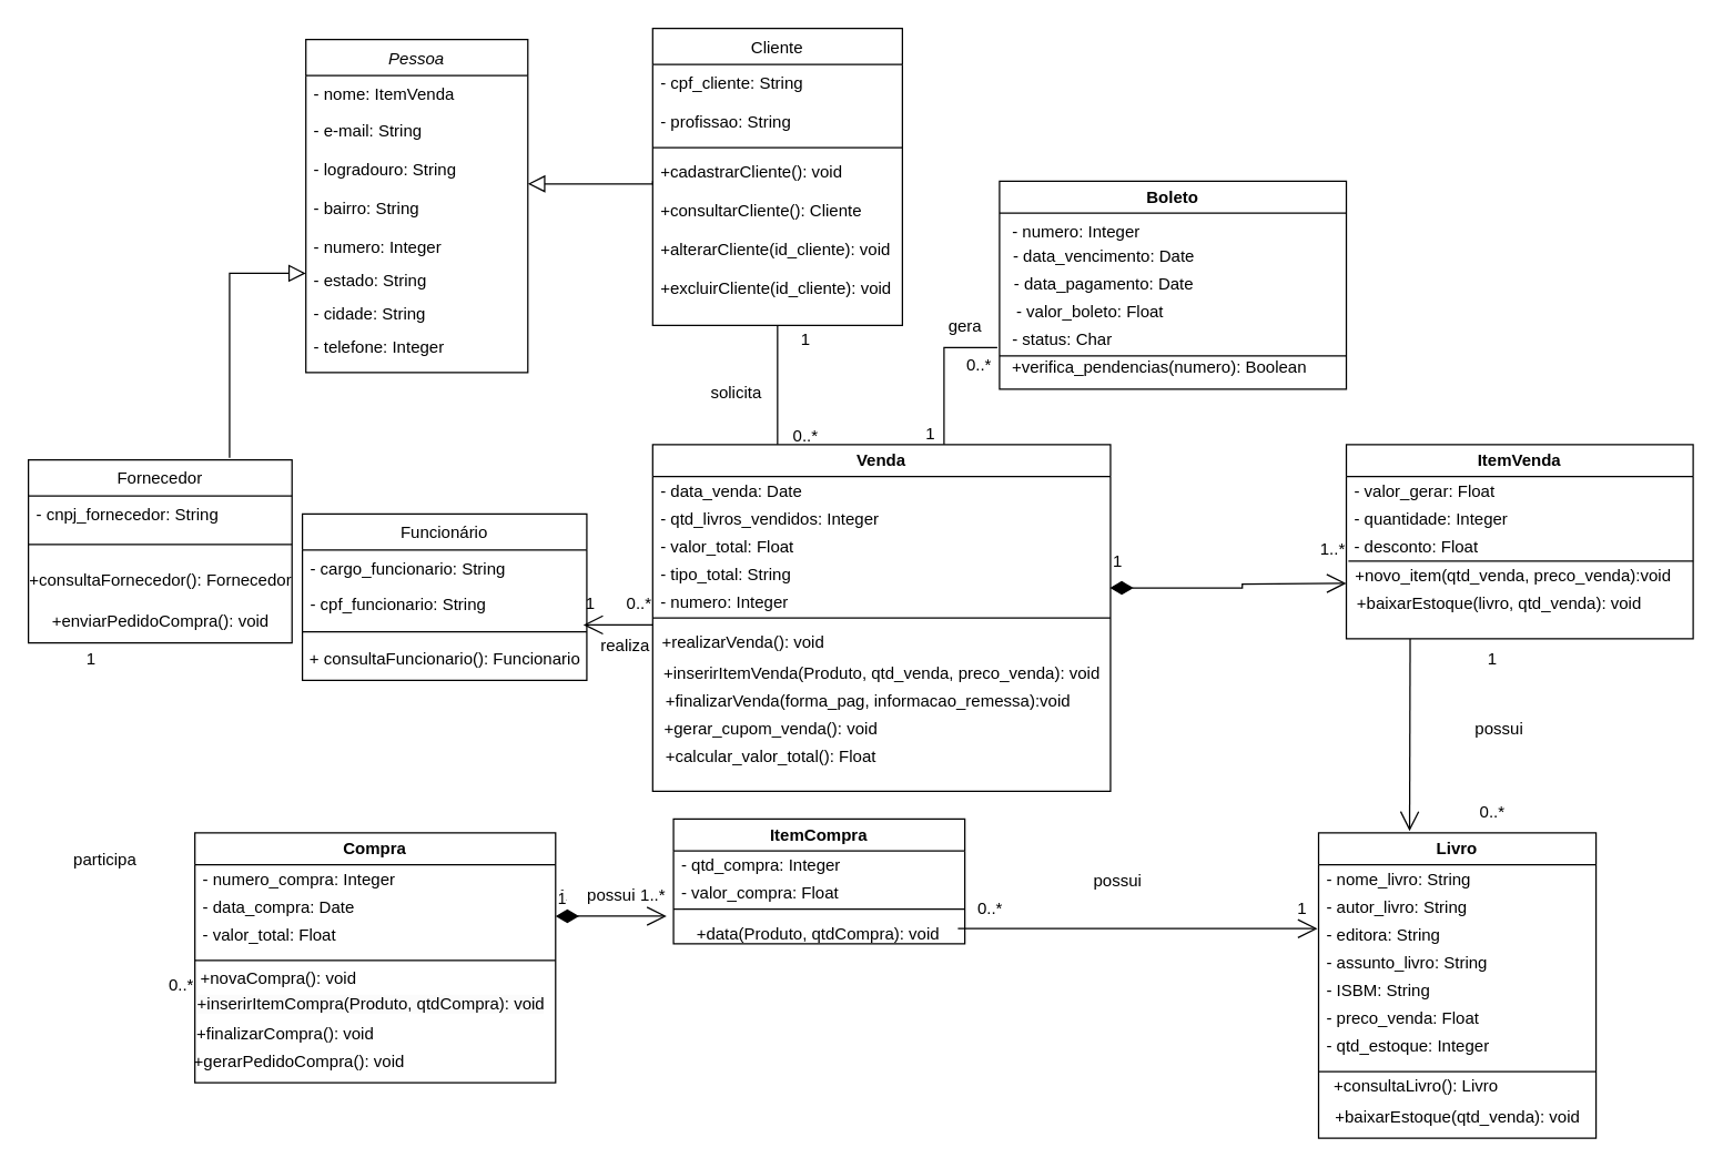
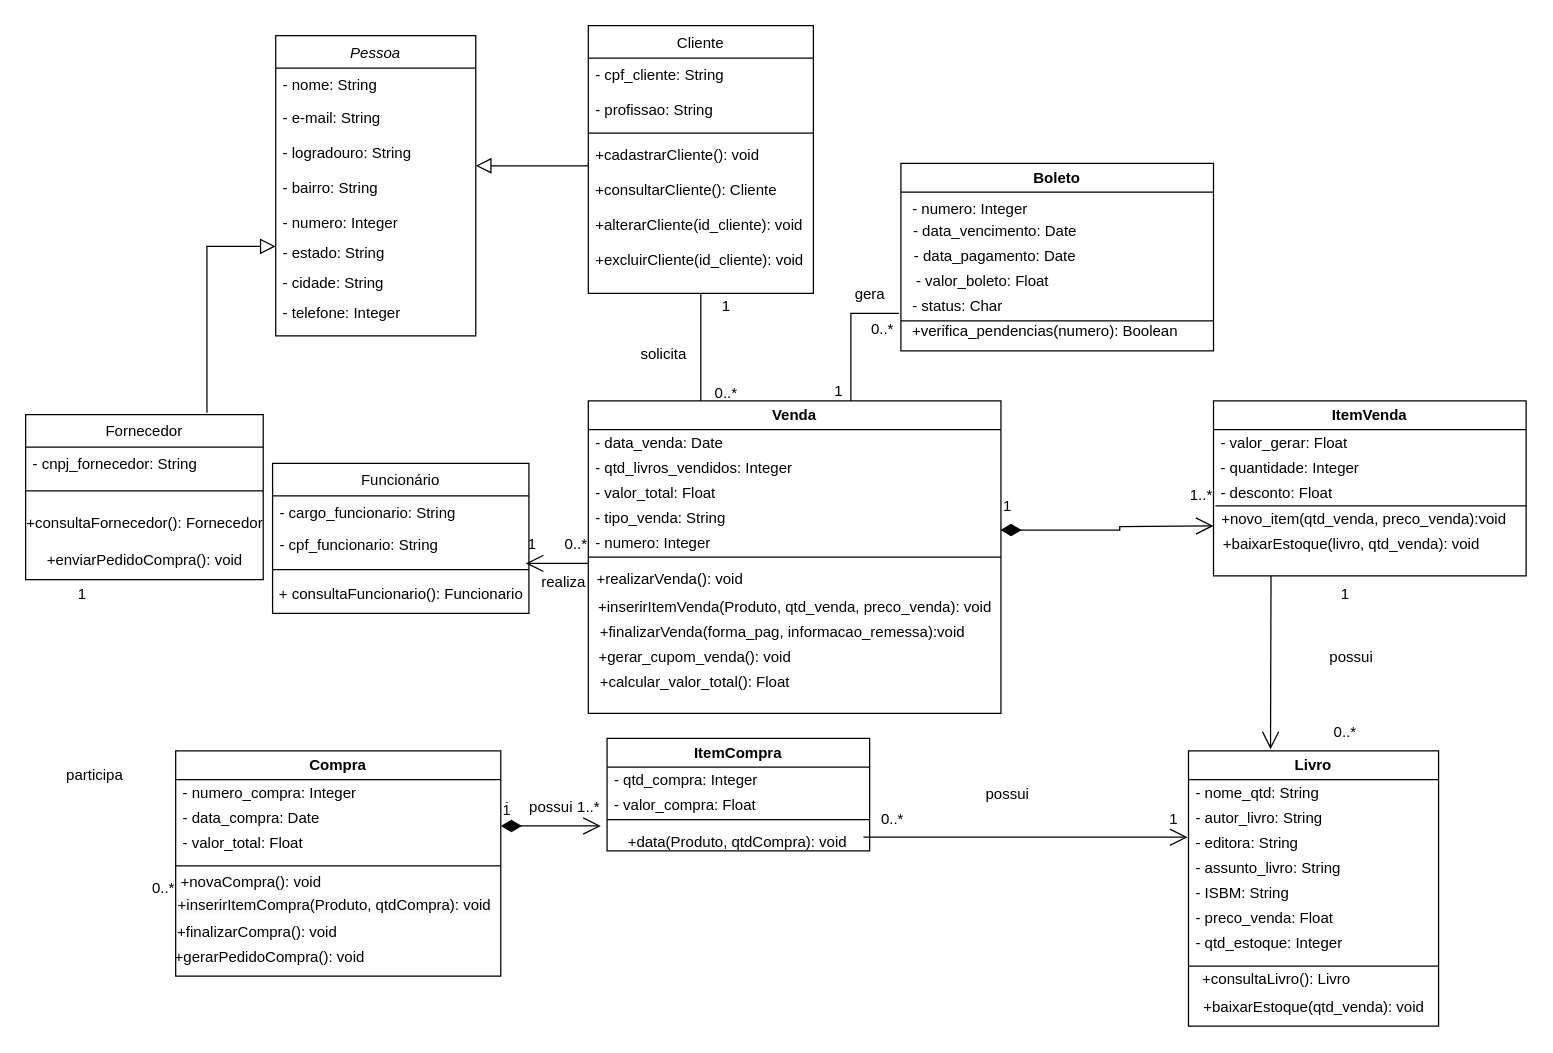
- <mxCell id="3" value="- nome: ItemVenda" style="text;align=left;verticalAlign=top;spacingLeft=4;spacingRight=4;overflow=hidden;rotatable=0;points=[[0,0.5],[1,0.5]];portConstraint=eastwest;" vertex="1" parent="2"><mxGeometry y="26" width="160" height="26" as="geometry" /></mxCell>
+ <mxCell id="3" value="- nome: String" style="text;align=left;verticalAlign=top;spacingLeft=4;spacingRight=4;overflow=hidden;rotatable=0;points=[[0,0.5],[1,0.5]];portConstraint=eastwest;" vertex="1" parent="2"><mxGeometry y="26" width="160" height="26" as="geometry" /></mxCell>
- <mxCell id="45" value="- tipo_total: String" style="text;align=left;verticalAlign=top;spacingLeft=4;spacingRight=4;overflow=hidden;rotatable=0;points=[[0,0.5],[1,0.5]];portConstraint=eastwest;rounded=0;shadow=0;html=0;" vertex="1" parent="41"><mxGeometry y="80" width="150" height="28" as="geometry" /></mxCell>
+ <mxCell id="45" value="- tipo_venda: String" style="text;align=left;verticalAlign=top;spacingLeft=4;spacingRight=4;overflow=hidden;rotatable=0;points=[[0,0.5],[1,0.5]];portConstraint=eastwest;rounded=0;shadow=0;html=0;" vertex="1" parent="41"><mxGeometry y="80" width="150" height="28" as="geometry" /></mxCell>
- <mxCell id="31" value="- nome_livro: String" style="text;align=left;verticalAlign=top;spacingLeft=4;spacingRight=4;overflow=hidden;rotatable=0;points=[[0,0.5],[1,0.5]];portConstraint=eastwest;rounded=0;shadow=0;html=0;" vertex="1" parent="30"><mxGeometry y="20" width="150" height="28" as="geometry" /></mxCell>
+ <mxCell id="31" value="- nome_qtd: String" style="text;align=left;verticalAlign=top;spacingLeft=4;spacingRight=4;overflow=hidden;rotatable=0;points=[[0,0.5],[1,0.5]];portConstraint=eastwest;rounded=0;shadow=0;html=0;" vertex="1" parent="30"><mxGeometry y="20" width="150" height="28" as="geometry" /></mxCell>
